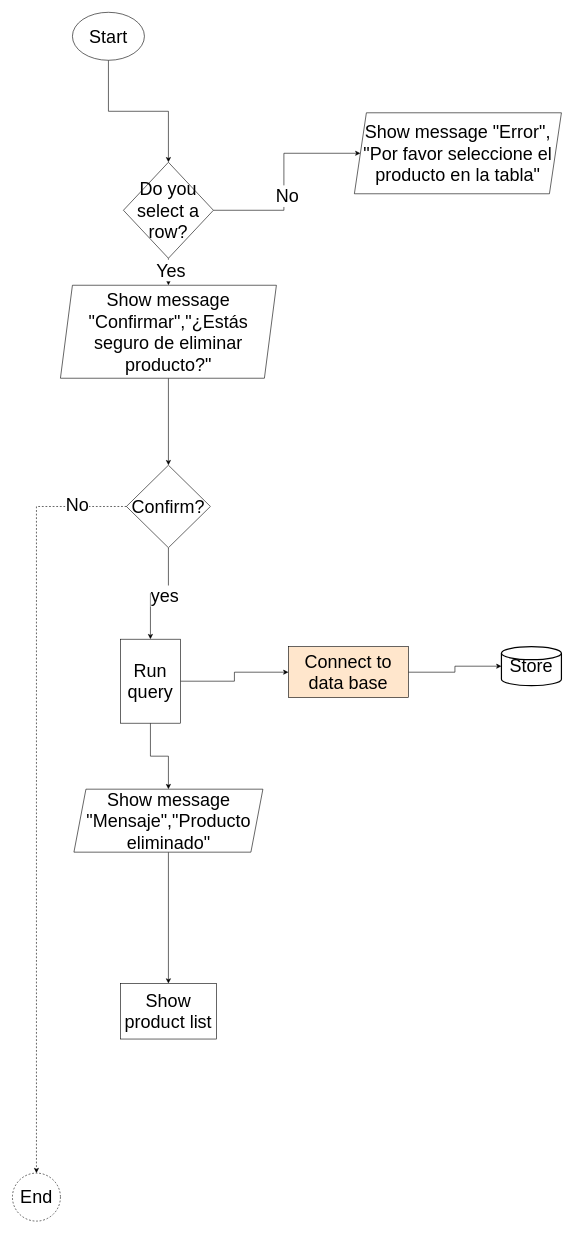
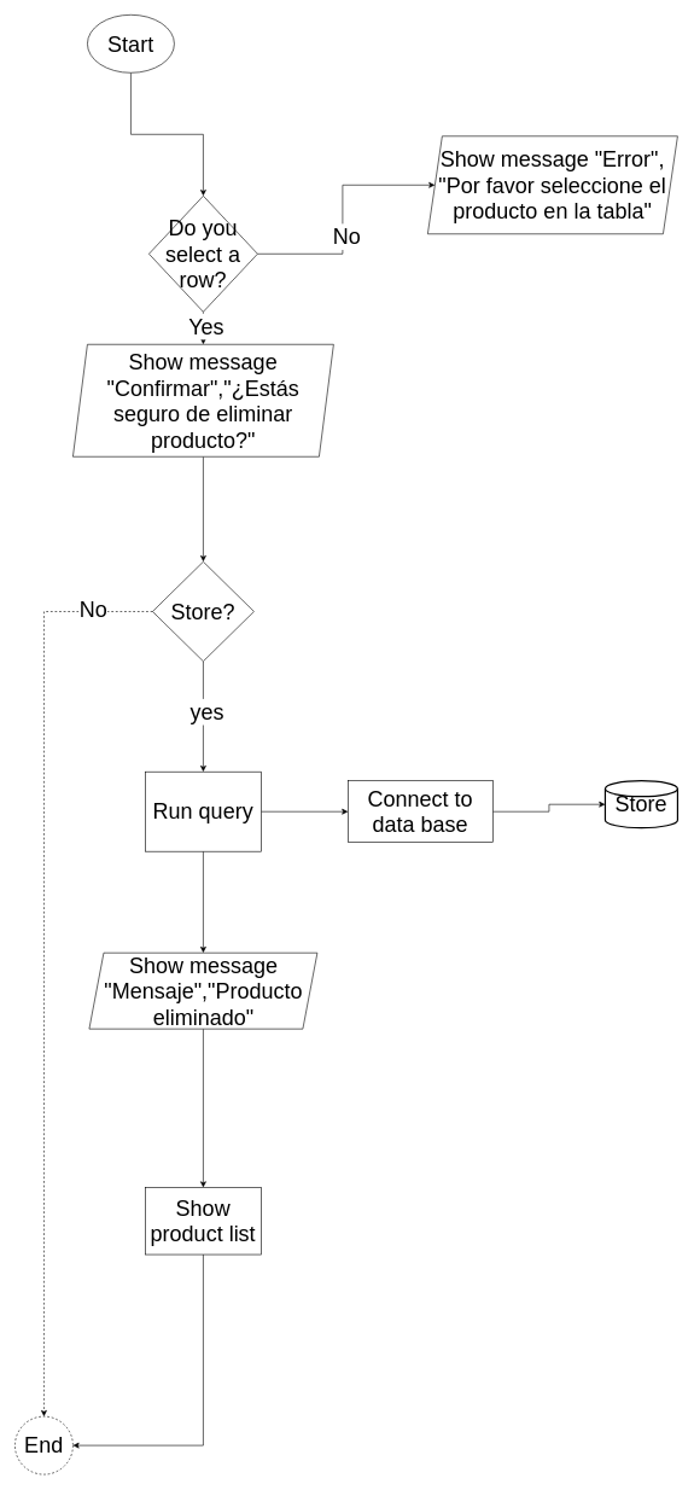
- <mxCell id="16" value="&lt;font style=&quot;font-size: 30px;&quot;&gt;Confirm?&lt;/font&gt;" style="rhombus;whiteSpace=wrap;html=1;" vertex="1" parent="1"><mxGeometry x="210" y="775" width="140" height="137.5" as="geometry" /></mxCell>
+ <mxCell id="16" value="&lt;font style=&quot;font-size: 30px;&quot;&gt;Store?&lt;/font&gt;" style="rhombus;whiteSpace=wrap;html=1;" vertex="1" parent="1"><mxGeometry x="210" y="775" width="140" height="137.5" as="geometry" /></mxCell>
- <mxCell id="21" value="&lt;font style=&quot;font-size: 30px;&quot;&gt;Connect to data base&lt;/font&gt;" style="whiteSpace=wrap;html=1;fillColor=#ffe6cc;" vertex="1" parent="1"><mxGeometry x="480" y="1077.5" width="200" height="85" as="geometry" /></mxCell>
+ <mxCell id="21" value="&lt;font style=&quot;font-size: 30px;&quot;&gt;Connect to data base&lt;/font&gt;" style="whiteSpace=wrap;html=1;" vertex="1" parent="1"><mxGeometry x="480" y="1077.5" width="200" height="85" as="geometry" /></mxCell>
- <mxCell id="19" value="&lt;font style=&quot;font-size: 30px;&quot;&gt;Run query&lt;/font&gt;" style="whiteSpace=wrap;html=1;" vertex="1" parent="1"><mxGeometry x="200" y="1065" width="100" height="140" as="geometry" /></mxCell>
+ <mxCell id="19" value="&lt;font style=&quot;font-size: 30px;&quot;&gt;Run query&lt;/font&gt;" style="whiteSpace=wrap;html=1;" vertex="1" parent="1"><mxGeometry x="200" y="1065" width="160" height="110" as="geometry" /></mxCell>
+ <mxCell id="25" value="" style="edgeStyle=orthogonalEdgeStyle;rounded=0;orthogonalLoop=1;jettySize=auto;html=1;entryX=1;entryY=0.5;entryDx=0;entryDy=0;" edge="1" parent="1" source="26" target="27"><mxGeometry relative="1" as="geometry"><mxPoint x="280" y="1701.25" as="targetPoint" /><Array as="points"><mxPoint x="280" y="1995" /></Array></mxGeometry></mxCell>
